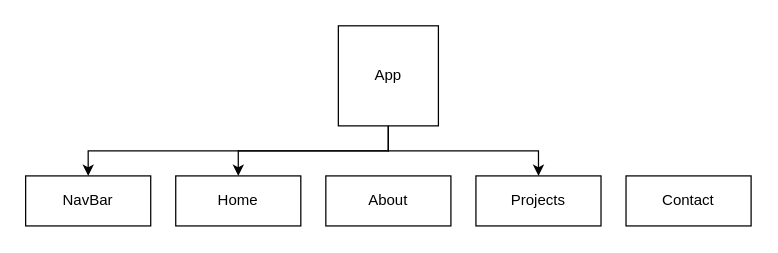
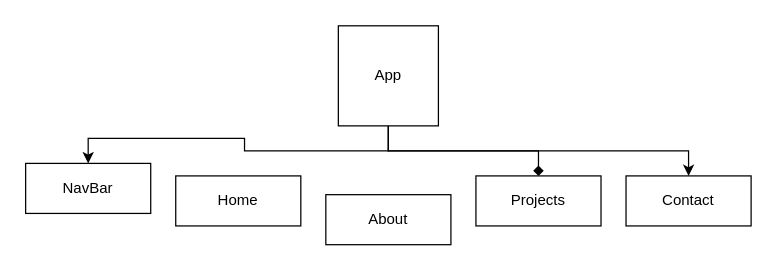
- <mxCell id="4" style="edgeStyle=orthogonalEdgeStyle;rounded=0;orthogonalLoop=1;jettySize=auto;html=1;exitX=0.5;exitY=1;exitDx=0;exitDy=0;" parent="1" source="5" target="7" edge="1"><mxGeometry relative="1" as="geometry" /></mxCell>
+ <mxCell id="4" style="edgeStyle=orthogonalEdgeStyle;rounded=0;orthogonalLoop=1;jettySize=auto;html=1;exitX=0.5;exitY=1;exitDx=0;exitDy=0;entryX=0.5;entryY=0;entryDx=0;entryDy=0;" parent="1" source="5" target="10" edge="1"><mxGeometry relative="1" as="geometry" /></mxCell>
- <mxCell id="3" style="edgeStyle=orthogonalEdgeStyle;rounded=0;orthogonalLoop=1;jettySize=auto;html=1;exitX=0.5;exitY=1;exitDx=0;exitDy=0;entryX=0.5;entryY=0;entryDx=0;entryDy=0;" parent="1" source="5" target="9" edge="1"><mxGeometry relative="1" as="geometry" /></mxCell>
+ <mxCell id="3" style="edgeStyle=orthogonalEdgeStyle;rounded=0;orthogonalLoop=1;jettySize=auto;html=1;exitX=0.5;exitY=1;exitDx=0;exitDy=0;entryX=0.5;entryY=0;entryDx=0;entryDy=0;endArrow=diamond;" parent="1" source="5" target="9" edge="1"><mxGeometry relative="1" as="geometry" /></mxCell>
- <mxCell id="6" value="NavBar" style="rounded=0;whiteSpace=wrap;html=1;" parent="1" vertex="1"><mxGeometry x="20" y="140" width="100" height="40" as="geometry" /></mxCell>
+ <mxCell id="6" value="NavBar" style="rounded=0;whiteSpace=wrap;html=1;" parent="1" vertex="1"><mxGeometry x="20" y="130" width="100" height="40" as="geometry" /></mxCell>
- <mxCell id="8" value="About" style="rounded=0;whiteSpace=wrap;html=1;" parent="1" vertex="1"><mxGeometry x="260" y="140" width="100" height="40" as="geometry" /></mxCell>
+ <mxCell id="8" value="About" style="rounded=0;whiteSpace=wrap;html=1;" parent="1" vertex="1"><mxGeometry x="260" y="155" width="100" height="40" as="geometry" /></mxCell>
